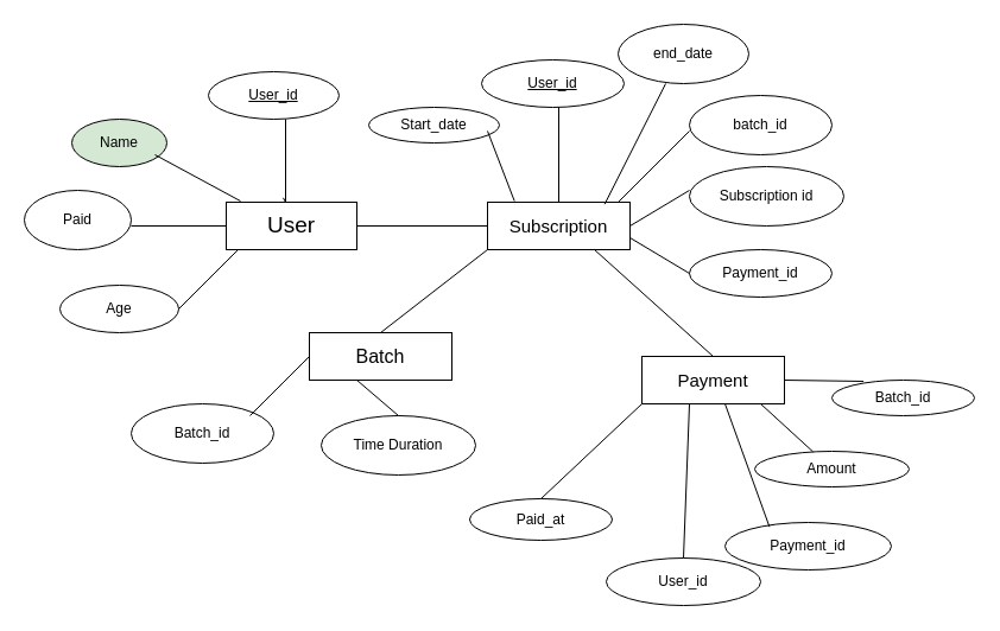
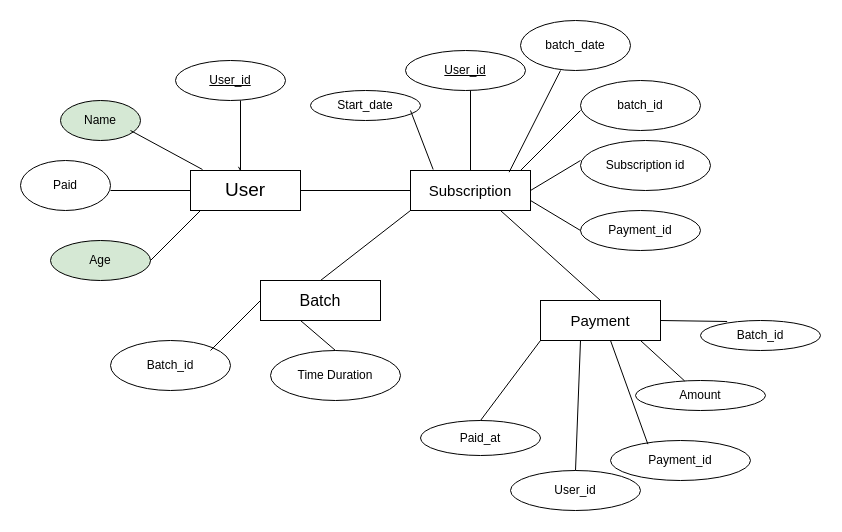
- <mxCell id="15" value="end_date" style="ellipse;whiteSpace=wrap;html=1;" vertex="1" parent="1"><mxGeometry x="520" y="20" width="110" height="50" as="geometry" /></mxCell>
+ <mxCell id="15" value="batch_date" style="ellipse;whiteSpace=wrap;html=1;" vertex="1" parent="1"><mxGeometry x="520" y="20" width="110" height="50" as="geometry" /></mxCell>
- <mxCell id="6" value="Age" style="ellipse;whiteSpace=wrap;html=1;" vertex="1" parent="1"><mxGeometry x="50" y="240" width="100" height="40" as="geometry" /></mxCell>
+ <mxCell id="6" value="Age" style="ellipse;whiteSpace=wrap;html=1;fillColor=#d5e8d4;" vertex="1" parent="1"><mxGeometry x="50" y="240" width="100" height="40" as="geometry" /></mxCell>
- <mxCell id="38" value="Paid_at" style="ellipse;whiteSpace=wrap;html=1;" vertex="1" parent="1"><mxGeometry x="395" y="420" width="120" height="35" as="geometry" /></mxCell>
+ <mxCell id="38" value="Paid_at" style="ellipse;whiteSpace=wrap;html=1;" vertex="1" parent="1"><mxGeometry x="420" y="420" width="120" height="35" as="geometry" /></mxCell>
